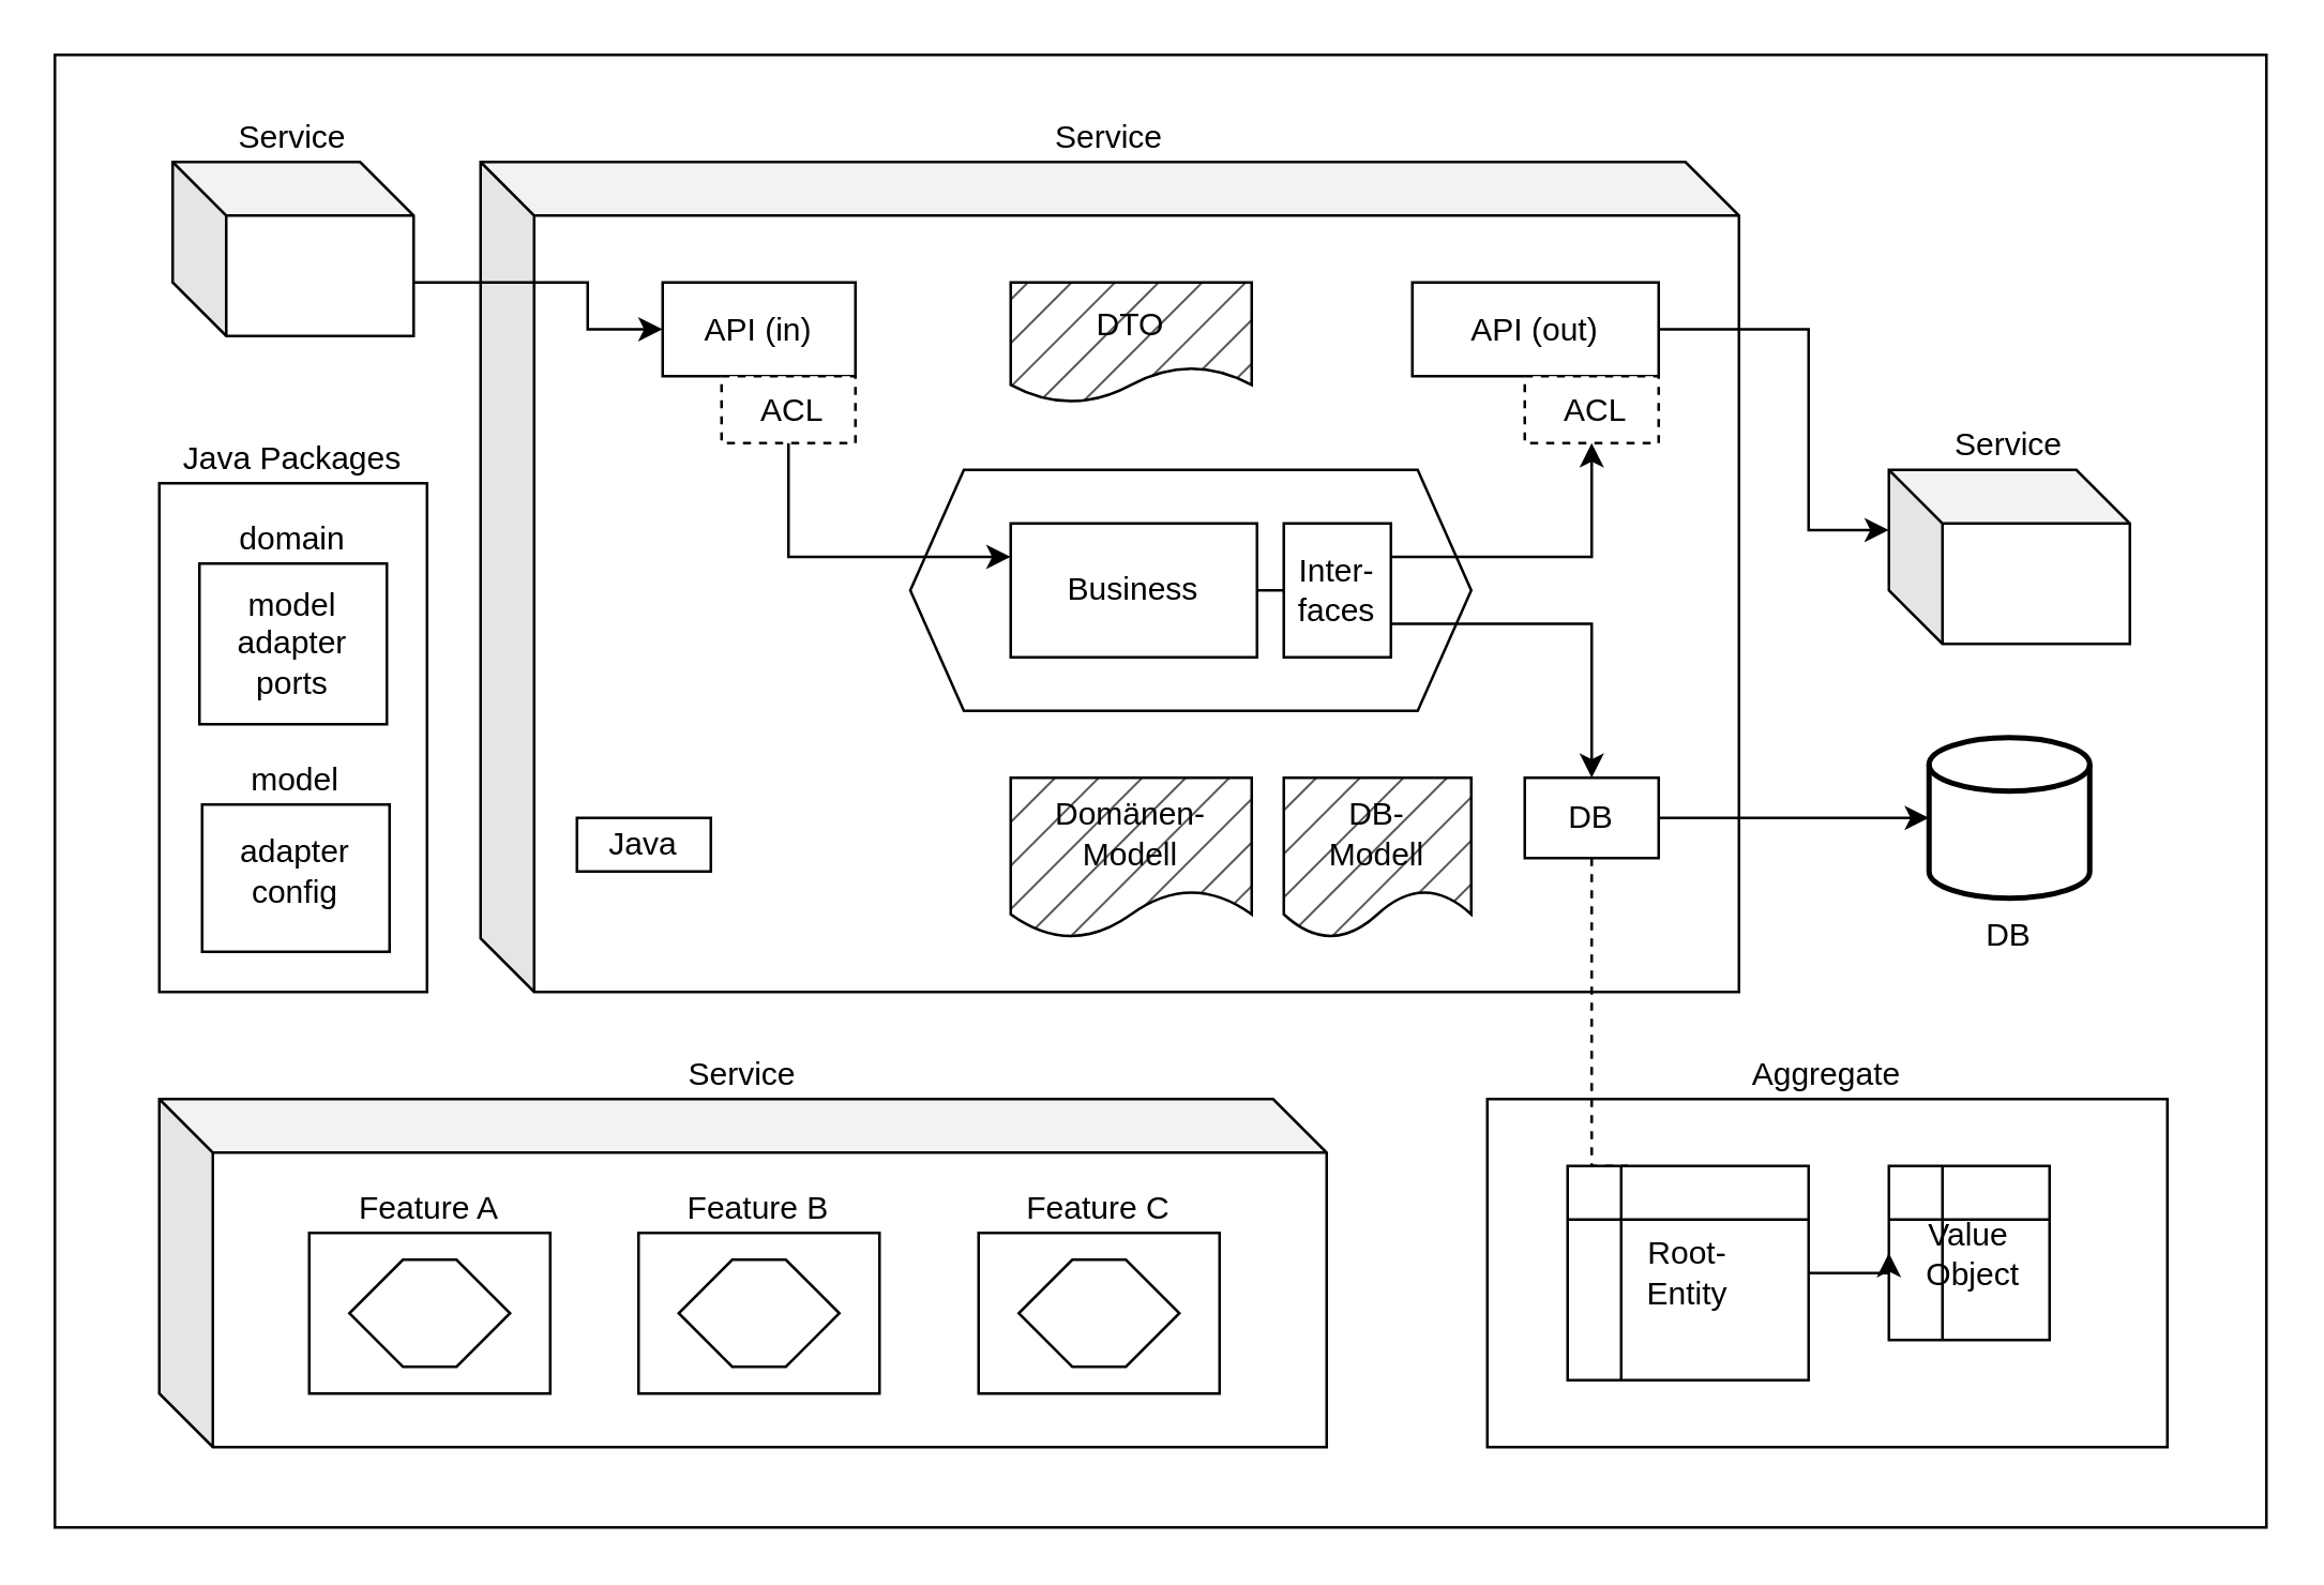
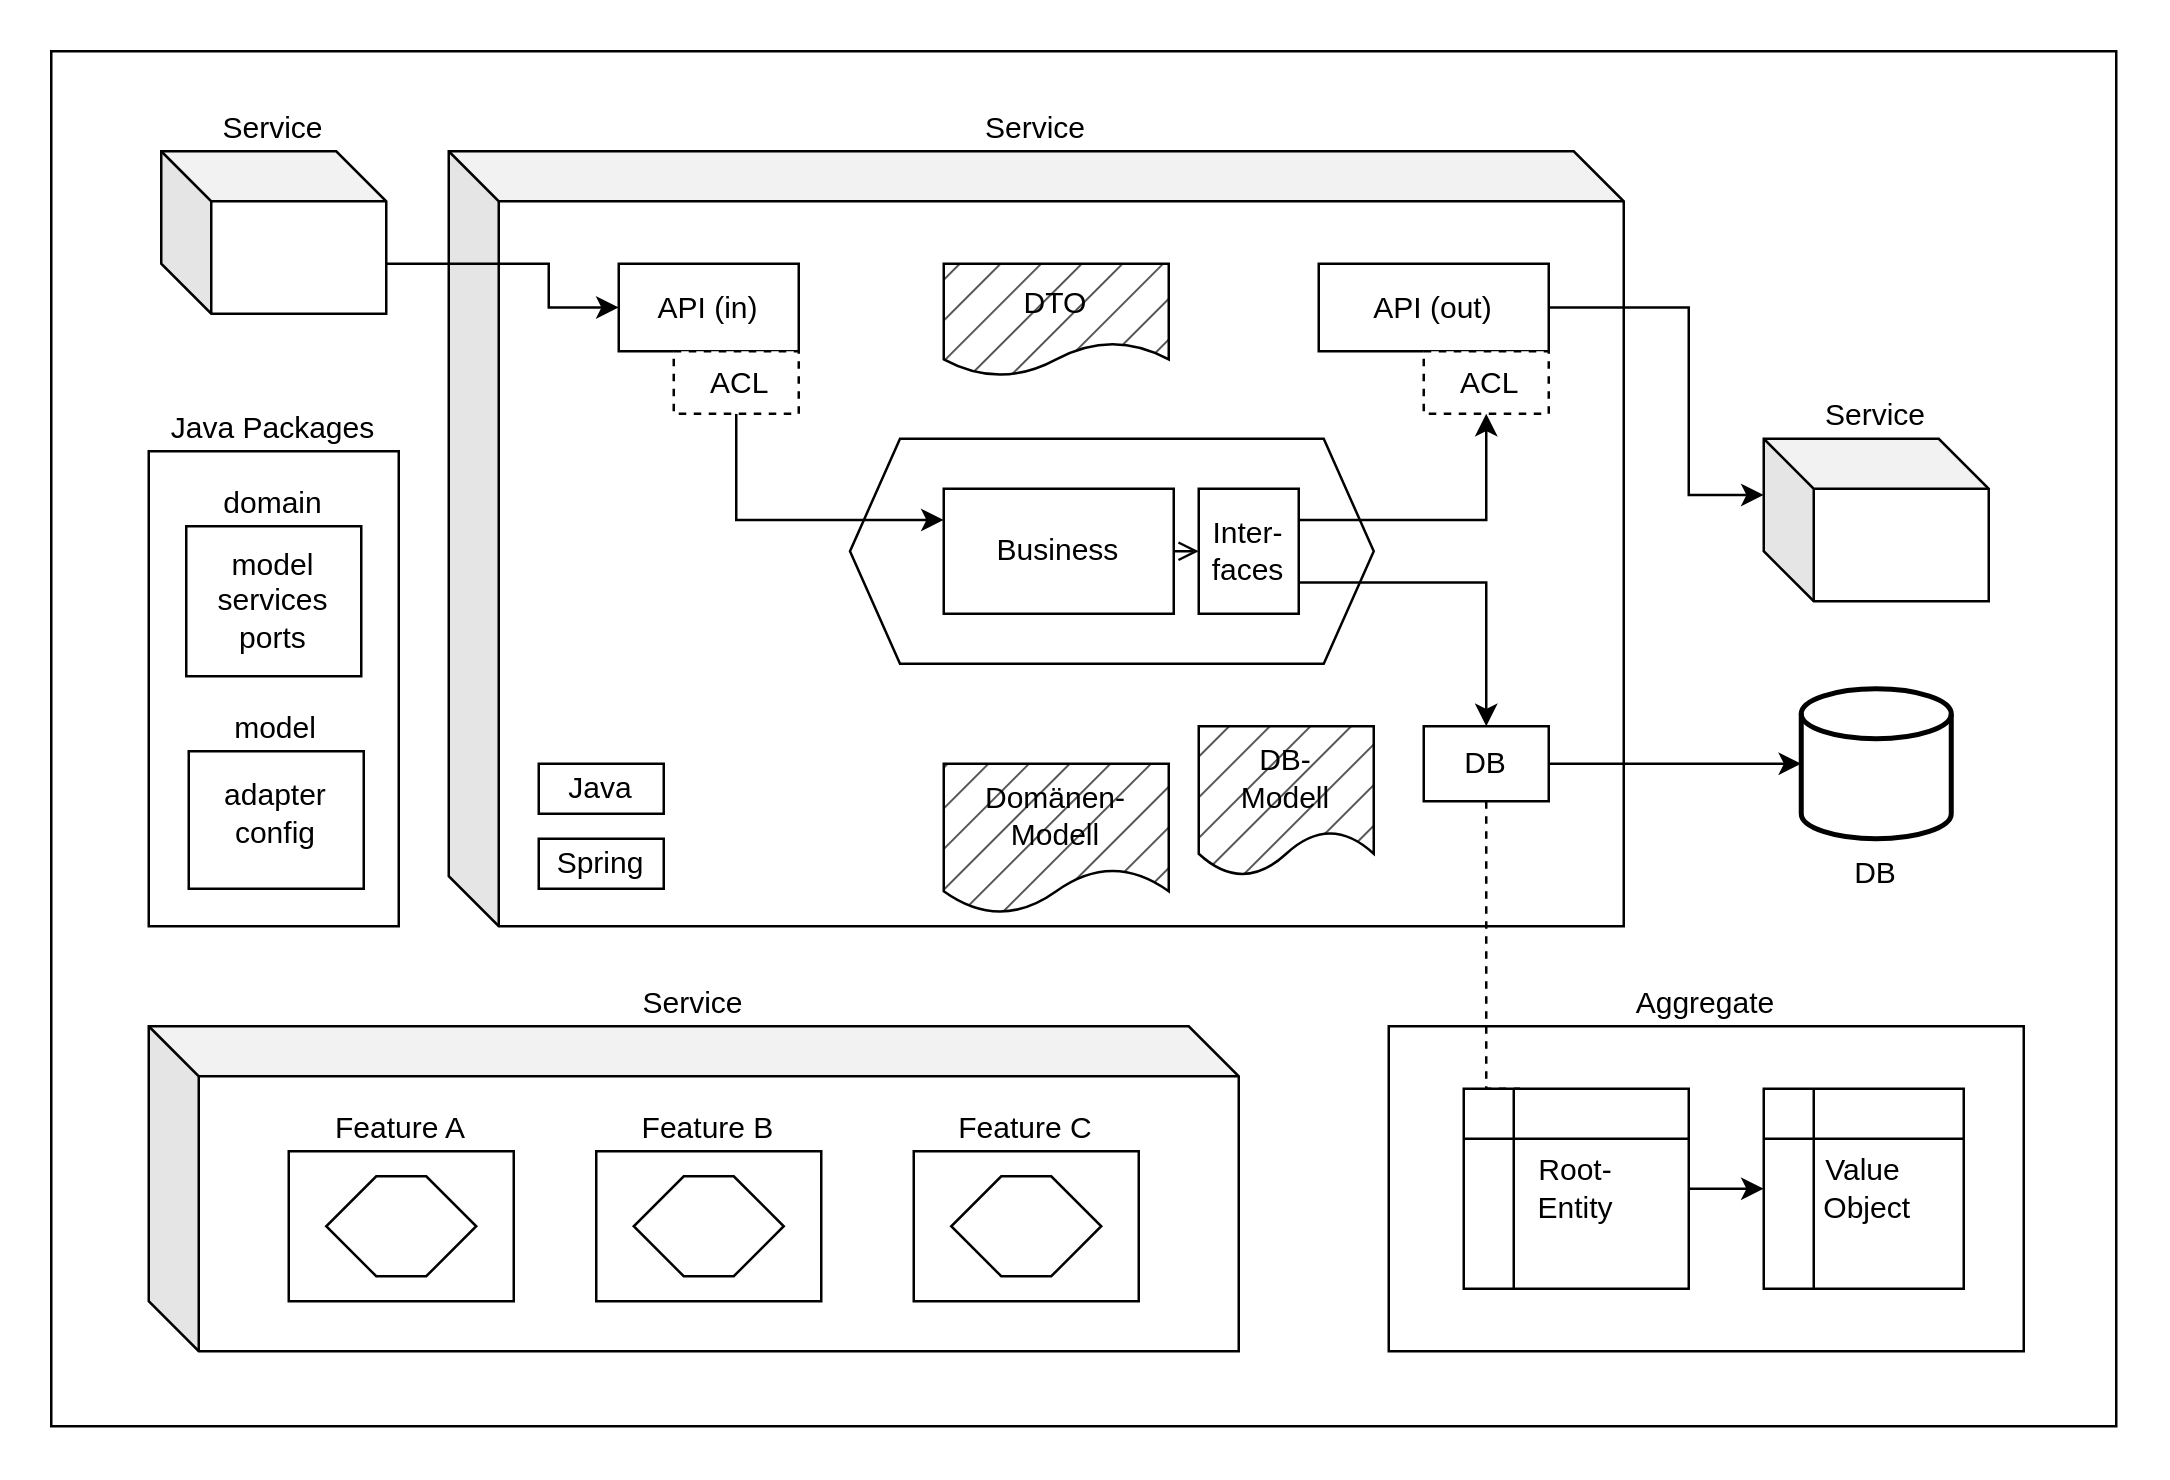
- <mxCell id="8" style="edgeStyle=orthogonalEdgeStyle;rounded=0;orthogonalLoop=1;jettySize=auto;html=1;exitX=1;exitY=0.5;exitDx=0;exitDy=0;entryX=0;entryY=0.5;entryDx=0;entryDy=0;endArrow=none;startFill=0;" parent="1" source="9" target="20" edge="1"><mxGeometry relative="1" as="geometry" /></mxCell>
+ <mxCell id="8" style="edgeStyle=orthogonalEdgeStyle;rounded=0;orthogonalLoop=1;jettySize=auto;html=1;exitX=1;exitY=0.5;exitDx=0;exitDy=0;entryX=0;entryY=0.5;entryDx=0;entryDy=0;endArrow=open;startFill=0;" parent="1" source="9" target="20" edge="1"><mxGeometry relative="1" as="geometry" /></mxCell>
- <mxCell id="42" value="model&lt;div&gt;adapter&lt;br&gt;ports&lt;/div&gt;" style="rounded=0;whiteSpace=wrap;html=1;labelPosition=center;verticalLabelPosition=middle;align=center;verticalAlign=middle;strokeColor=none;" parent="1" vertex="1"><mxGeometry x="79" y="217.5" width="60" height="45" as="geometry" /></mxCell>
+ <mxCell id="42" value="model&lt;div&gt;services&lt;br&gt;ports&lt;/div&gt;" style="rounded=0;whiteSpace=wrap;html=1;labelPosition=center;verticalLabelPosition=middle;align=center;verticalAlign=middle;strokeColor=none;" parent="1" vertex="1"><mxGeometry x="79" y="217.5" width="60" height="45" as="geometry" /></mxCell>
- <mxCell id="23" value="Domänen-Modell" style="shape=document;whiteSpace=wrap;html=1;boundedLbl=1;strokeColor=light-dark(#000000,#009900);fillStyle=hatch;fillColor=#4D4D4D;" parent="1" vertex="1"><mxGeometry x="377" y="290" width="90" height="60" as="geometry" /></mxCell>
+ <mxCell id="23" value="Domänen-Modell" style="shape=document;whiteSpace=wrap;html=1;boundedLbl=1;strokeColor=light-dark(#000000,#009900);fillStyle=hatch;fillColor=#4D4D4D;" parent="1" vertex="1"><mxGeometry x="377" y="305" width="90" height="60" as="geometry" /></mxCell>
+ <mxCell id="21" value="Spring" style="rounded=0;whiteSpace=wrap;html=1;labelPosition=center;verticalLabelPosition=middle;align=center;verticalAlign=middle;strokeColor=light-dark(#000000,#FF8000);" parent="1" vertex="1"><mxGeometry x="215" y="335" width="50" height="20" as="geometry" /></mxCell>
- <mxCell id="29" value="Value&lt;div&gt;&amp;nbsp;Object&lt;/div&gt;" style="shape=internalStorage;whiteSpace=wrap;html=1;backgroundOutline=1;" parent="1" vertex="1"><mxGeometry x="705" y="435" width="60" height="65" as="geometry" /></mxCell>
+ <mxCell id="29" value="Value&lt;div&gt;&amp;nbsp;Object&lt;/div&gt;" style="shape=internalStorage;whiteSpace=wrap;html=1;backgroundOutline=1;" parent="1" vertex="1"><mxGeometry x="705" y="435" width="80" height="80" as="geometry" /></mxCell>
